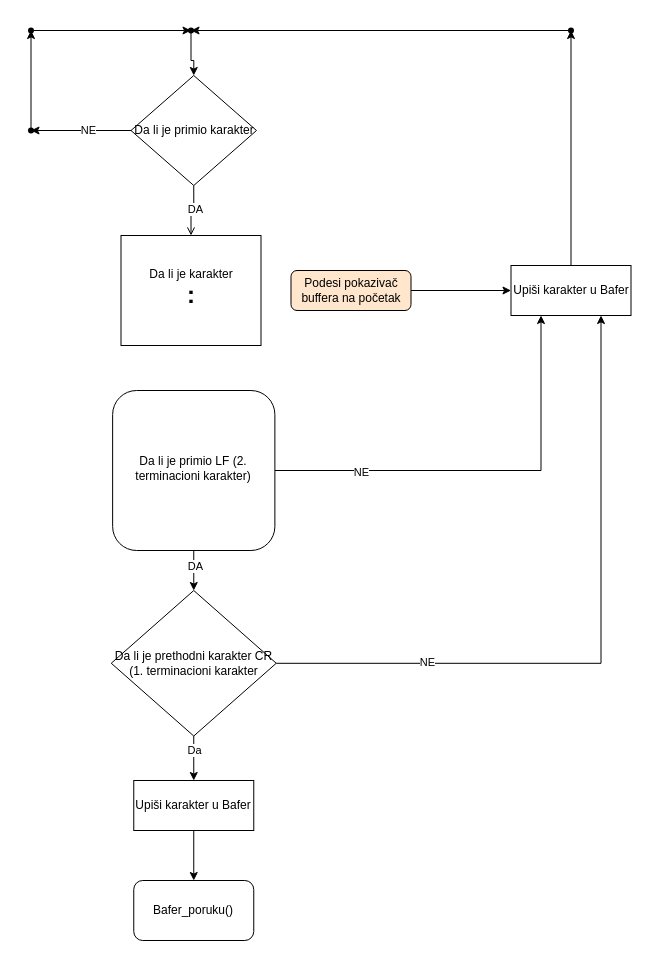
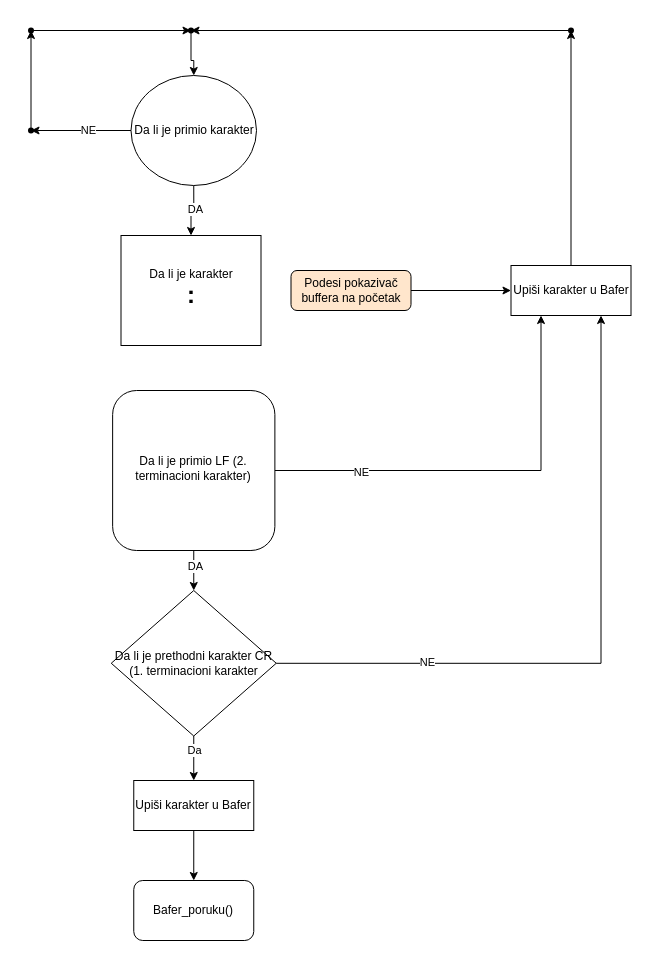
- <mxCell id="22" value="Da li je primio karakter" style="rhombus;whiteSpace=wrap;html=1;" vertex="1" parent="1"><mxGeometry x="130.5" y="75" width="125.5" height="110" as="geometry" /></mxCell>
+ <mxCell id="22" value="Da li je primio karakter" style="ellipse;whiteSpace=wrap;html=1;" vertex="1" parent="1"><mxGeometry x="130.5" y="75" width="125.5" height="110" as="geometry" /></mxCell>
- <mxCell id="18" style="edgeStyle=orthogonalEdgeStyle;rounded=0;orthogonalLoop=1;jettySize=auto;html=1;exitX=0.5;exitY=1;exitDx=0;exitDy=0;entryX=0.5;entryY=0;entryDx=0;entryDy=0;endArrow=open;" edge="1" parent="1" source="22" target="2"><mxGeometry relative="1" as="geometry" /></mxCell>
+ <mxCell id="18" style="edgeStyle=orthogonalEdgeStyle;rounded=0;orthogonalLoop=1;jettySize=auto;html=1;exitX=0.5;exitY=1;exitDx=0;exitDy=0;entryX=0.5;entryY=0;entryDx=0;entryDy=0;" edge="1" parent="1" source="22" target="2"><mxGeometry relative="1" as="geometry" /></mxCell>
